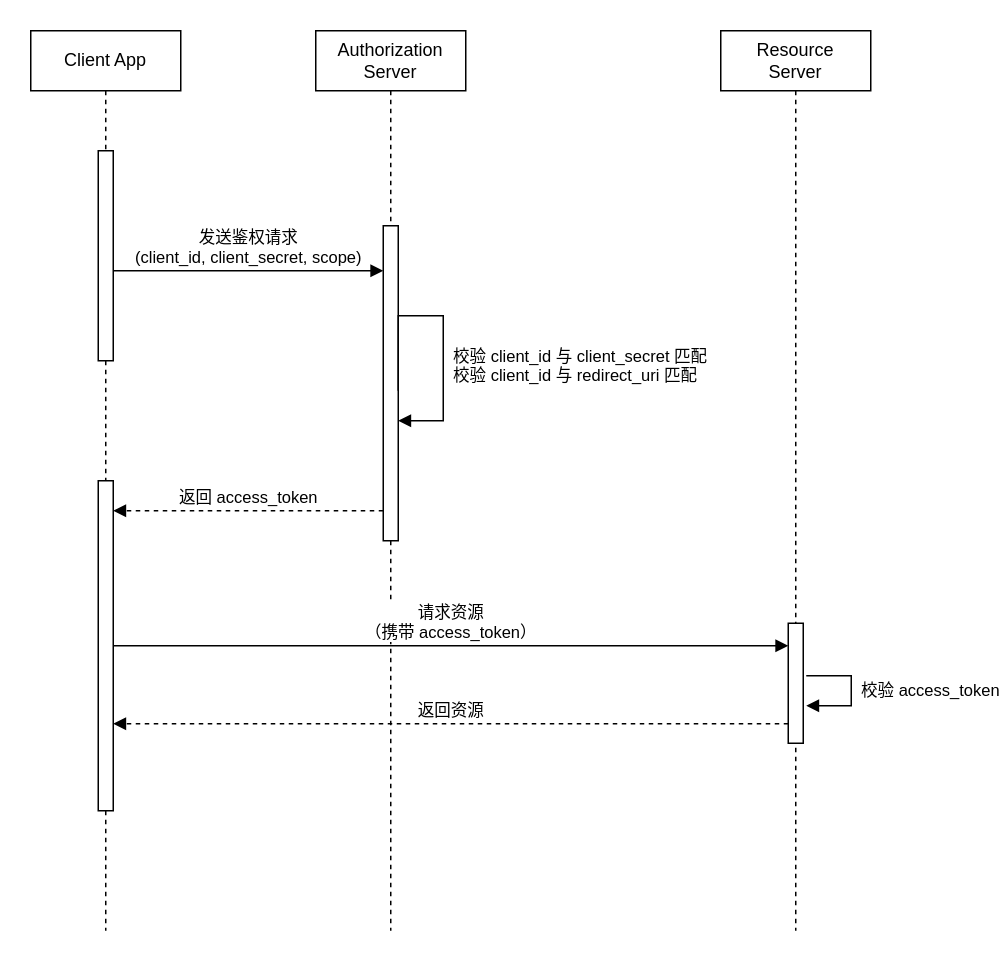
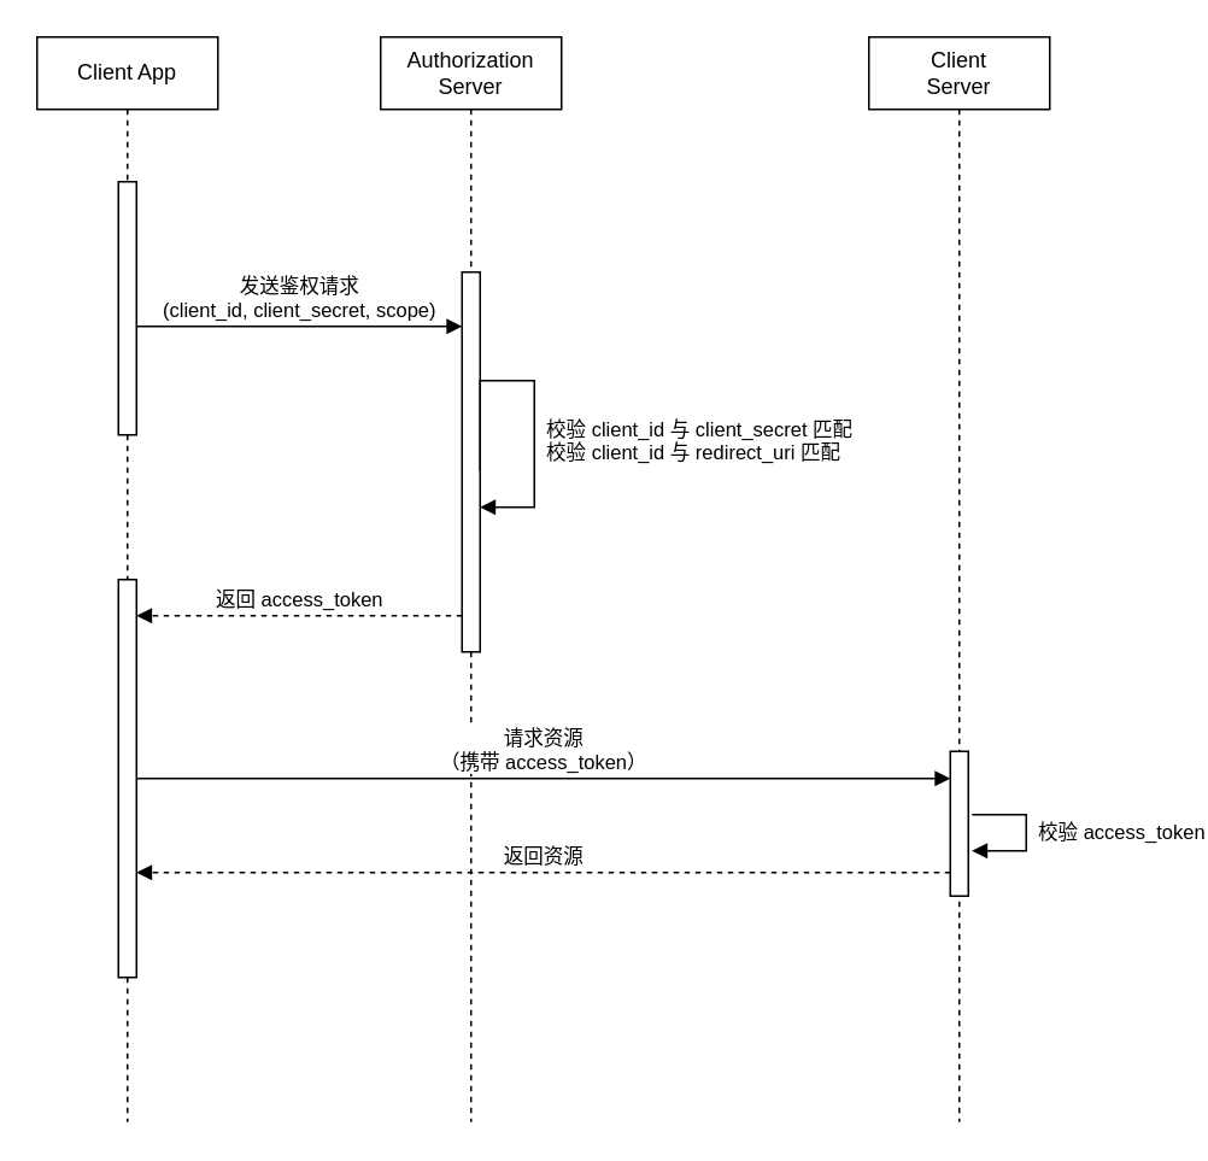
- <mxCell id="6" value="Resource&lt;br&gt;Server" style="shape=umlLifeline;perimeter=lifelinePerimeter;whiteSpace=wrap;html=1;container=1;collapsible=0;recursiveResize=0;outlineConnect=0;" parent="1" vertex="1"><mxGeometry x="480" y="20" width="100" height="600" as="geometry" /></mxCell>
+ <mxCell id="6" value="Client&lt;br&gt;Server" style="shape=umlLifeline;perimeter=lifelinePerimeter;whiteSpace=wrap;html=1;container=1;collapsible=0;recursiveResize=0;outlineConnect=0;" parent="1" vertex="1"><mxGeometry x="480" y="20" width="100" height="600" as="geometry" /></mxCell>
